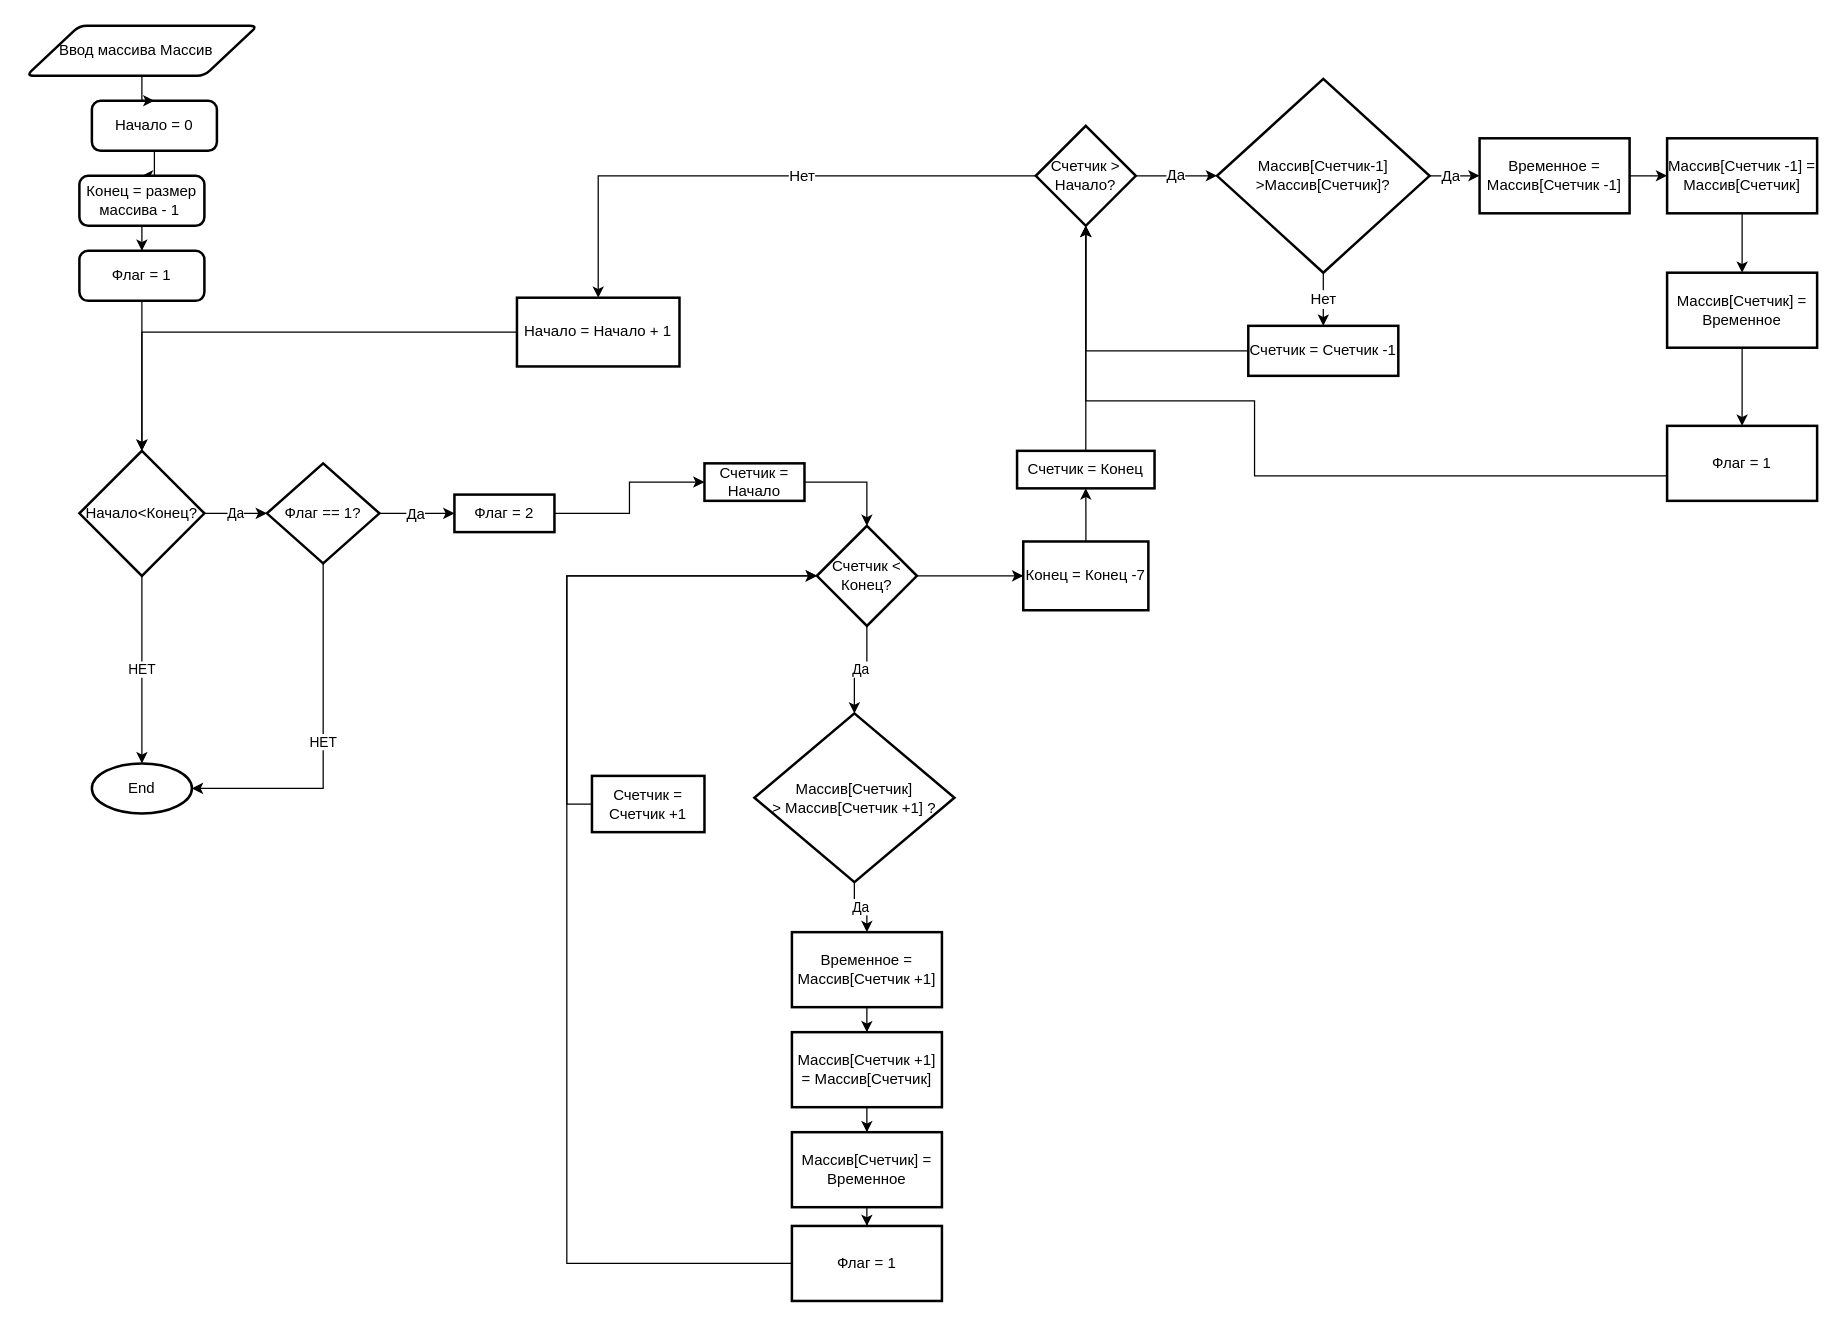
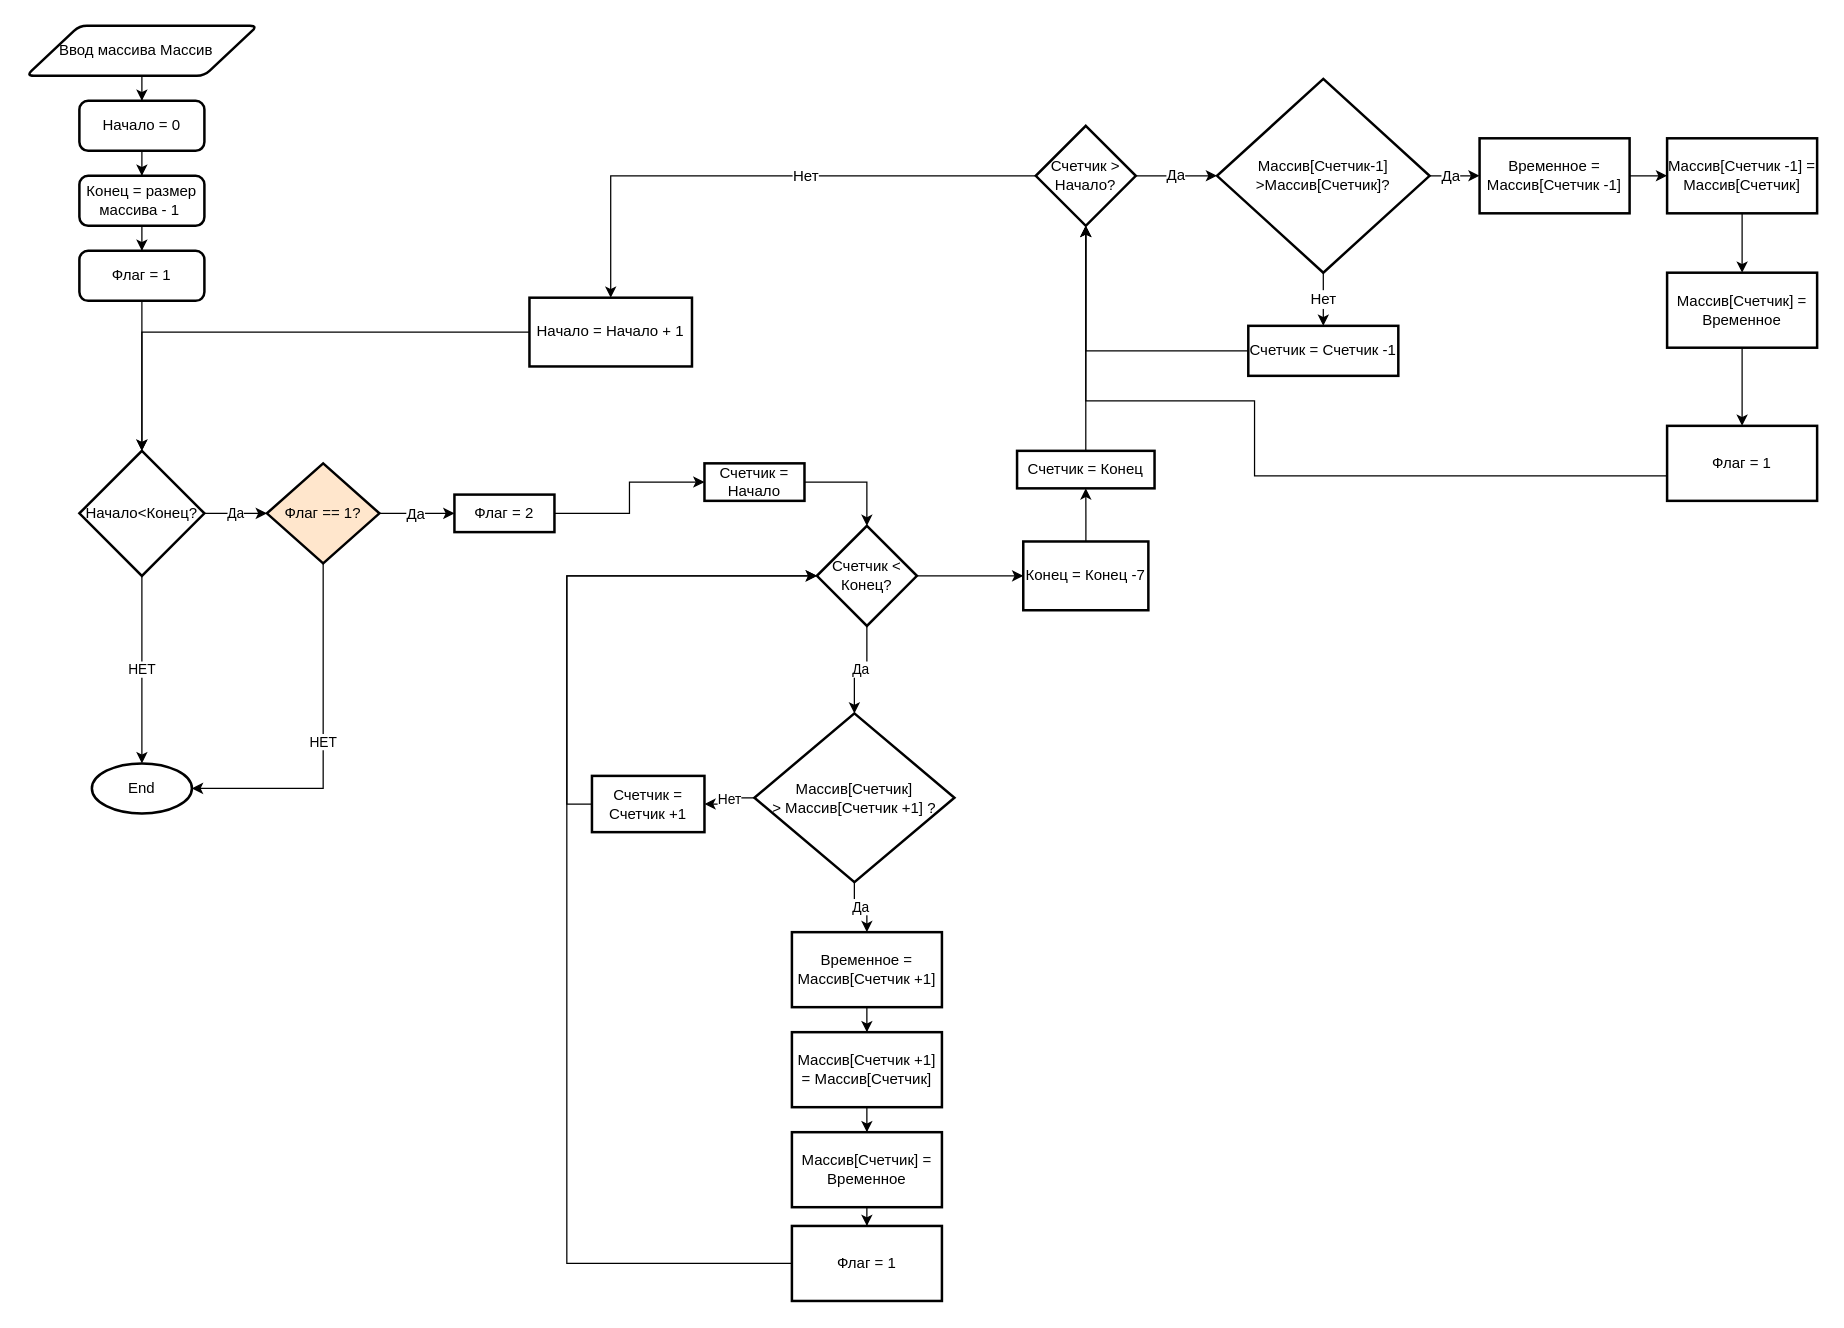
- <mxCell id="4" value="Начало = 0" style="rounded=1;whiteSpace=wrap;html=1;absoluteArcSize=1;arcSize=14;strokeWidth=2;" vertex="1" parent="1"><mxGeometry x="73" y="80" width="100" height="40" as="geometry" /></mxCell>
+ <mxCell id="4" value="Начало = 0" style="rounded=1;whiteSpace=wrap;html=1;absoluteArcSize=1;arcSize=14;strokeWidth=2;" vertex="1" parent="1"><mxGeometry x="63" y="80" width="100" height="40" as="geometry" /></mxCell>
- <mxCell id="47" value="Начало = Начало + 1" style="whiteSpace=wrap;html=1;strokeWidth=2;" vertex="1" parent="1"><mxGeometry x="413.01" y="237.5" width="130" height="55" as="geometry" /></mxCell>
+ <mxCell id="47" value="Начало = Начало + 1" style="whiteSpace=wrap;html=1;strokeWidth=2;" vertex="1" parent="1"><mxGeometry x="423.01" y="237.5" width="130" height="55" as="geometry" /></mxCell>
- <mxCell id="17" value="Флаг == 1?" style="rhombus;whiteSpace=wrap;html=1;strokeWidth=2;" vertex="1" parent="1"><mxGeometry x="213" y="370" width="90" height="80" as="geometry" /></mxCell>
+ <mxCell id="17" value="Флаг == 1?" style="rhombus;whiteSpace=wrap;html=1;strokeWidth=2;fillColor=#ffe6cc;" vertex="1" parent="1"><mxGeometry x="213" y="370" width="90" height="80" as="geometry" /></mxCell>
+ <mxCell id="25" value="Нет" style="edgeStyle=orthogonalEdgeStyle;rounded=0;orthogonalLoop=1;jettySize=auto;html=1;fontSize=11;" edge="1" parent="1" source="27" target="29"><mxGeometry relative="1" as="geometry" /></mxCell>
